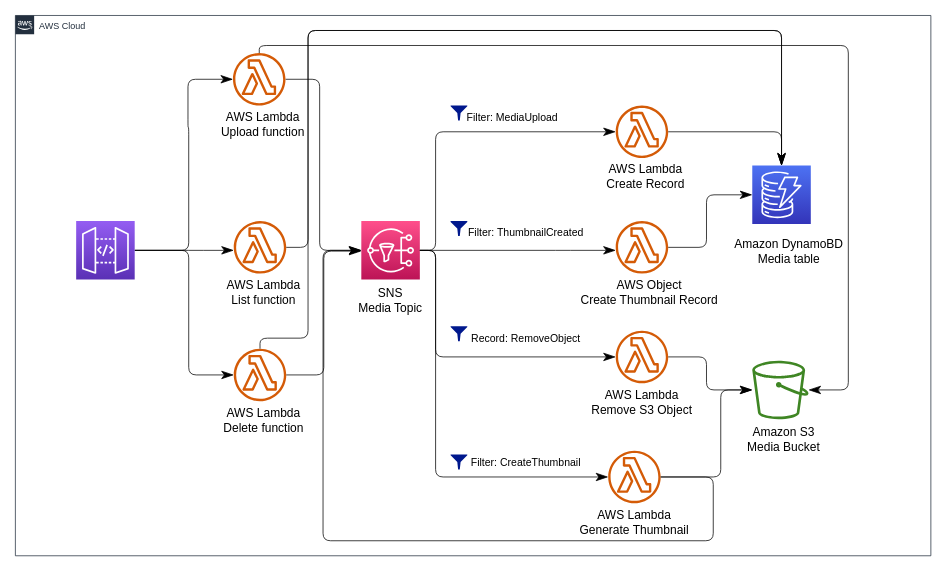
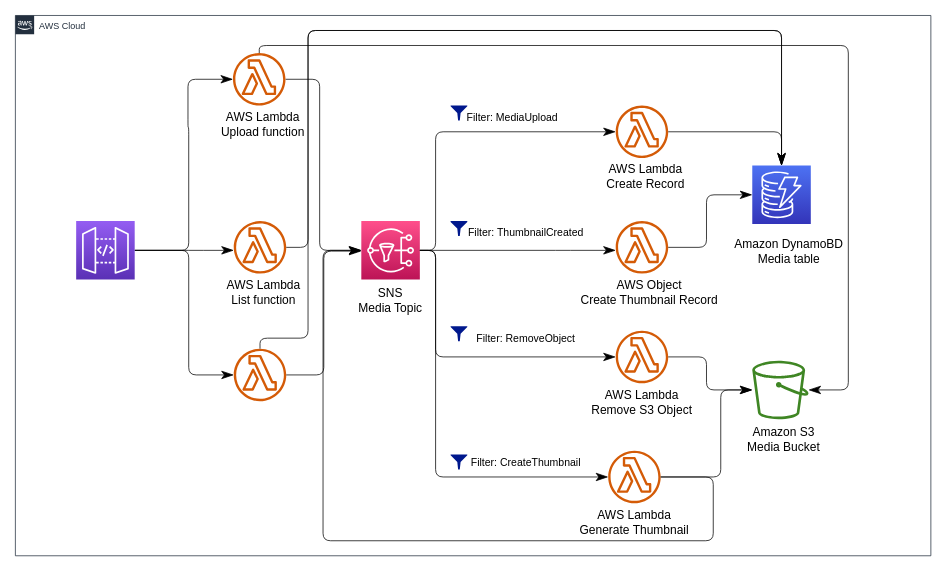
- <mxCell id="52" value="&lt;font style=&quot;font-size: 14px;&quot;&gt;Record: RemoveObject&lt;/font&gt;" style="text;html=1;align=center;verticalAlign=middle;resizable=0;points=[];autosize=1;strokeColor=none;fillColor=none;fontSize=16;" vertex="1" parent="50"><mxGeometry x="25" width="150" height="30" as="geometry" /></mxCell>
+ <mxCell id="52" value="&lt;font style=&quot;font-size: 14px;&quot;&gt;Filter: RemoveObject&lt;/font&gt;" style="text;html=1;align=center;verticalAlign=middle;resizable=0;points=[];autosize=1;strokeColor=none;fillColor=none;fontSize=16;" vertex="1" parent="50"><mxGeometry x="25" width="150" height="30" as="geometry" /></mxCell>
- <mxCell id="11" value="AWS Lambda &lt;br&gt;Delete function" style="text;html=1;strokeColor=none;fillColor=none;align=center;verticalAlign=middle;whiteSpace=wrap;rounded=0;fontSize=16;" vertex="1" parent="9"><mxGeometry y="80" width="140" height="30" as="geometry" /></mxCell>
